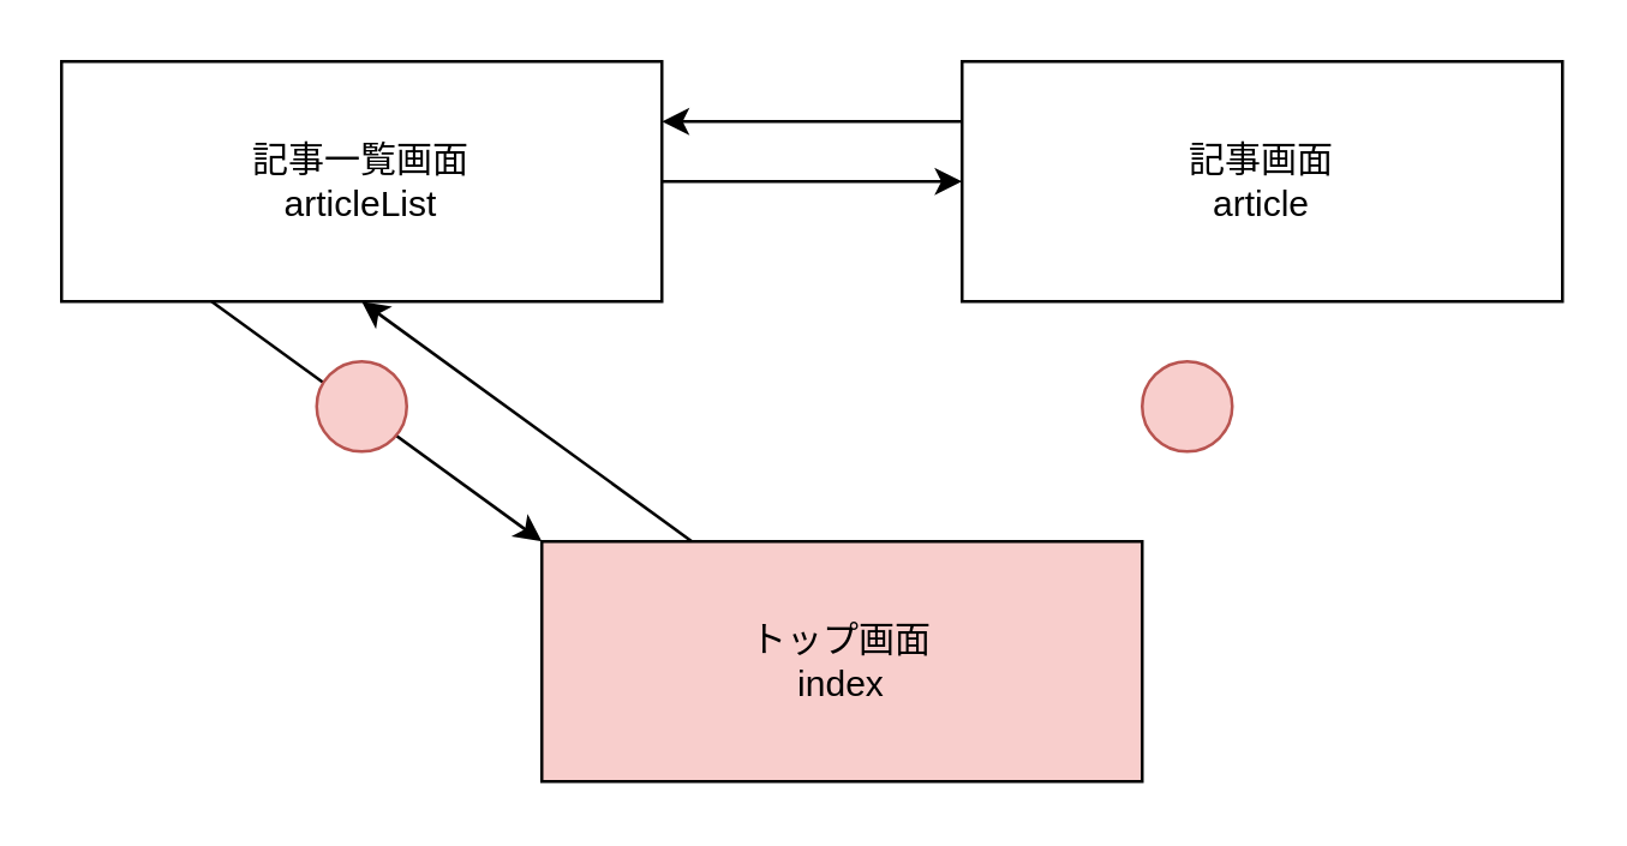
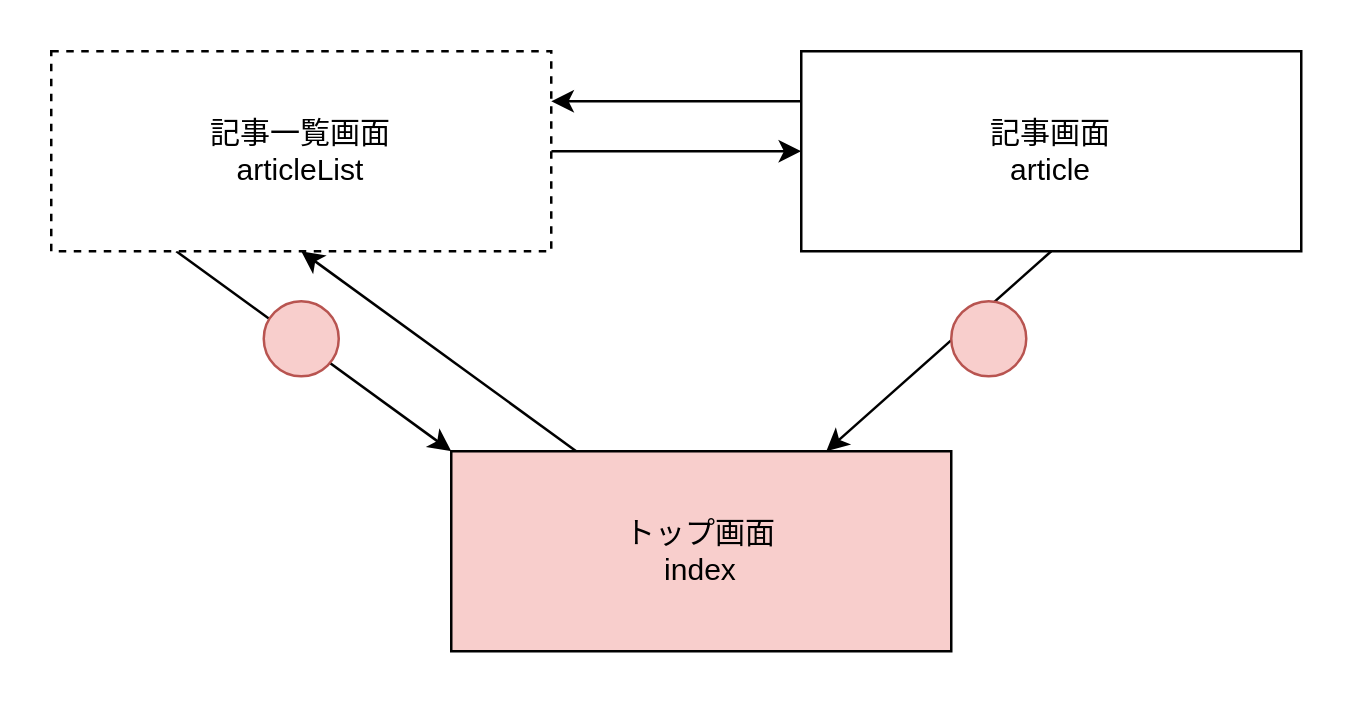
- <mxCell id="6" value="記事一覧画面&lt;br&gt;articleList" style="rounded=0;whiteSpace=wrap;html=1;" vertex="1" parent="1"><mxGeometry x="20" y="20" width="200" height="80" as="geometry" /></mxCell>
+ <mxCell id="6" value="記事一覧画面&lt;br&gt;articleList" style="rounded=0;whiteSpace=wrap;html=1;dashed=1;" vertex="1" parent="1"><mxGeometry x="20" y="20" width="200" height="80" as="geometry" /></mxCell>
+ <mxCell id="7" style="edgeStyle=none;rounded=0;orthogonalLoop=1;jettySize=auto;html=1;exitX=0.5;exitY=1;exitDx=0;exitDy=0;entryX=0.75;entryY=0;entryDx=0;entryDy=0;" edge="1" parent="1" source="9" target="3"><mxGeometry relative="1" as="geometry" /></mxCell>
